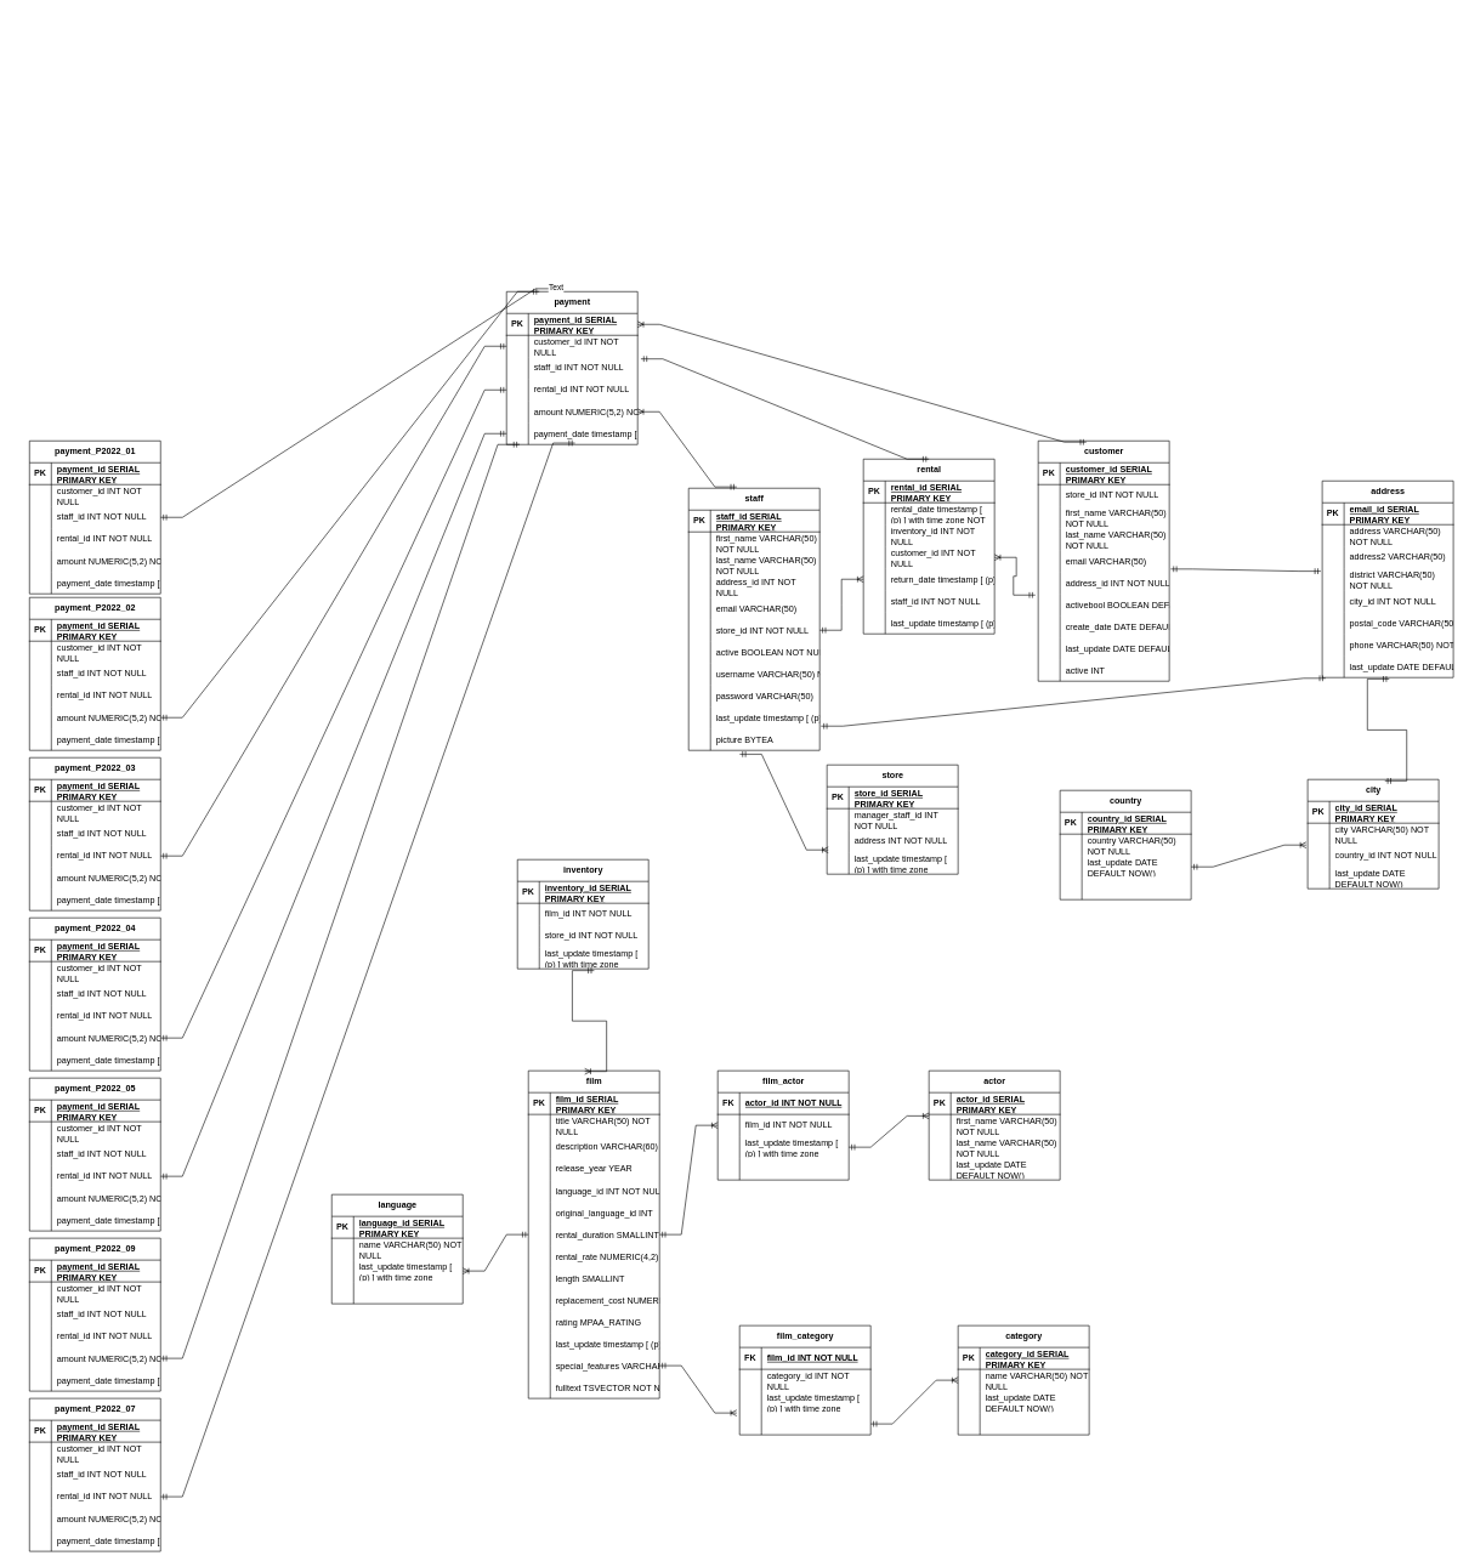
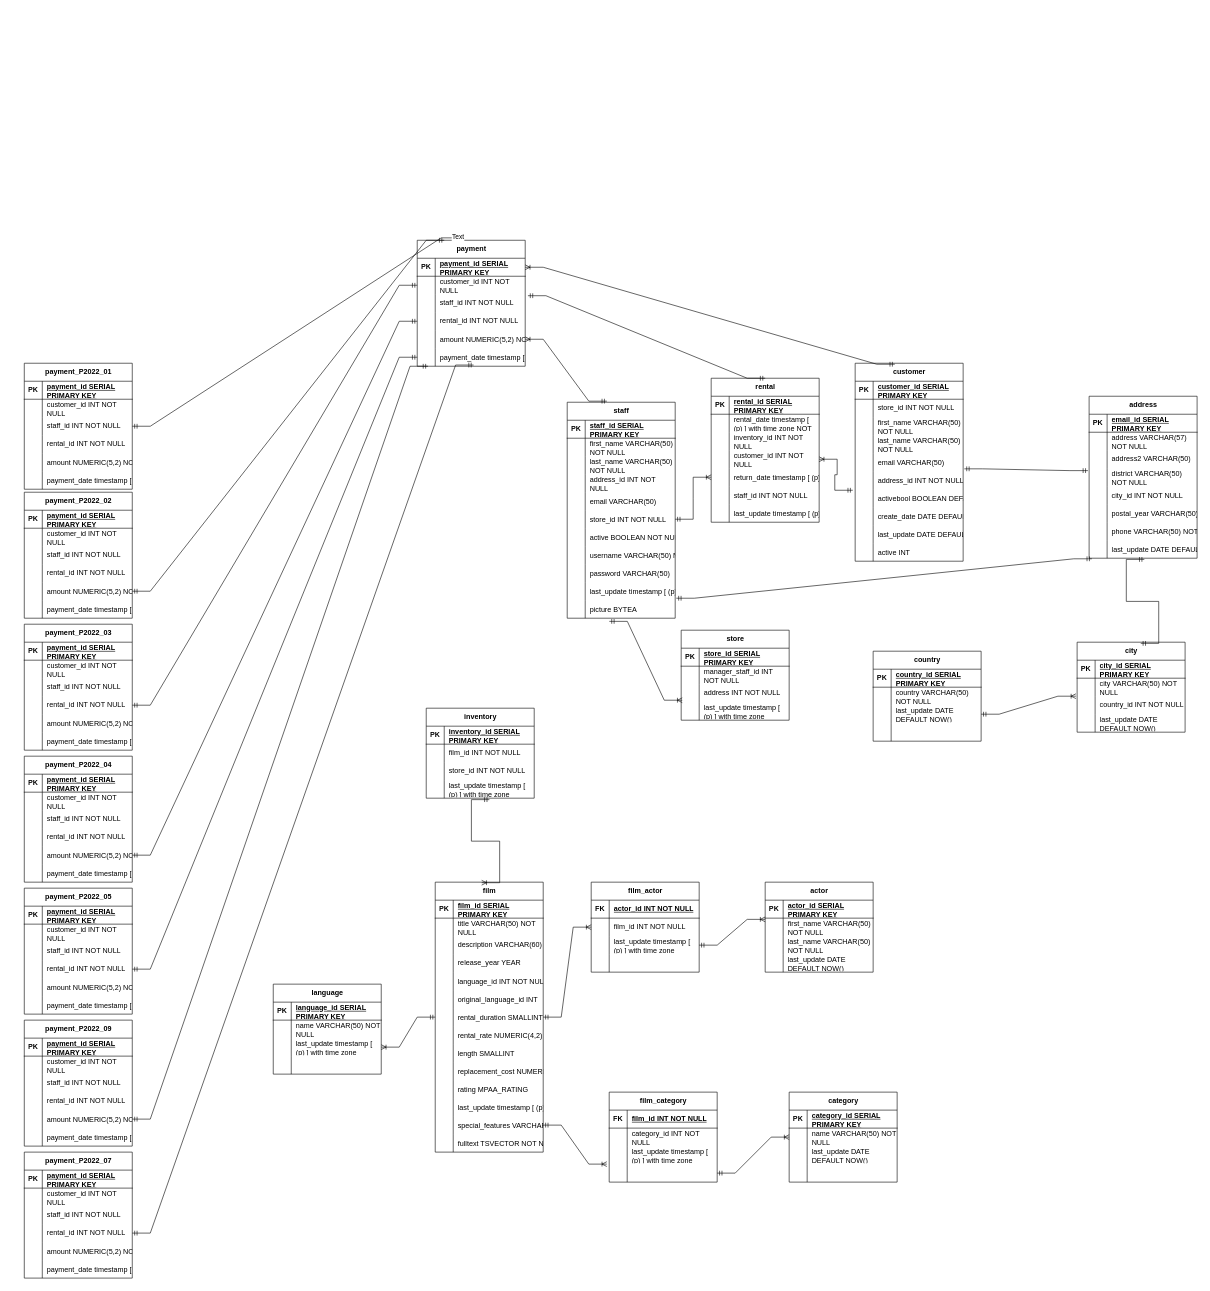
- <mxCell id="21" value="address VARCHAR(50) NOT NULL" style="shape=partialRectangle;connectable=0;fillColor=none;top=0;left=0;bottom=0;right=0;align=left;spacingLeft=6;overflow=hidden;whiteSpace=wrap;html=1;" vertex="1" parent="19"><mxGeometry x="30" width="150" height="30" as="geometry"><mxRectangle width="150" height="30" as="alternateBounds" /></mxGeometry></mxCell>
+ <mxCell id="21" value="address VARCHAR(57) NOT NULL" style="shape=partialRectangle;connectable=0;fillColor=none;top=0;left=0;bottom=0;right=0;align=left;spacingLeft=6;overflow=hidden;whiteSpace=wrap;html=1;" vertex="1" parent="19"><mxGeometry x="30" width="150" height="30" as="geometry"><mxRectangle width="150" height="30" as="alternateBounds" /></mxGeometry></mxCell>
- <mxCell id="33" value="postal_code VARCHAR(50)" style="shape=partialRectangle;connectable=0;fillColor=none;top=0;left=0;bottom=0;right=0;align=left;spacingLeft=6;overflow=hidden;" vertex="1" parent="31"><mxGeometry x="30" width="150" height="30" as="geometry"><mxRectangle width="150" height="30" as="alternateBounds" /></mxGeometry></mxCell>
+ <mxCell id="33" value="postal_year VARCHAR(50)" style="shape=partialRectangle;connectable=0;fillColor=none;top=0;left=0;bottom=0;right=0;align=left;spacingLeft=6;overflow=hidden;" vertex="1" parent="31"><mxGeometry x="30" width="150" height="30" as="geometry"><mxRectangle width="150" height="30" as="alternateBounds" /></mxGeometry></mxCell>
